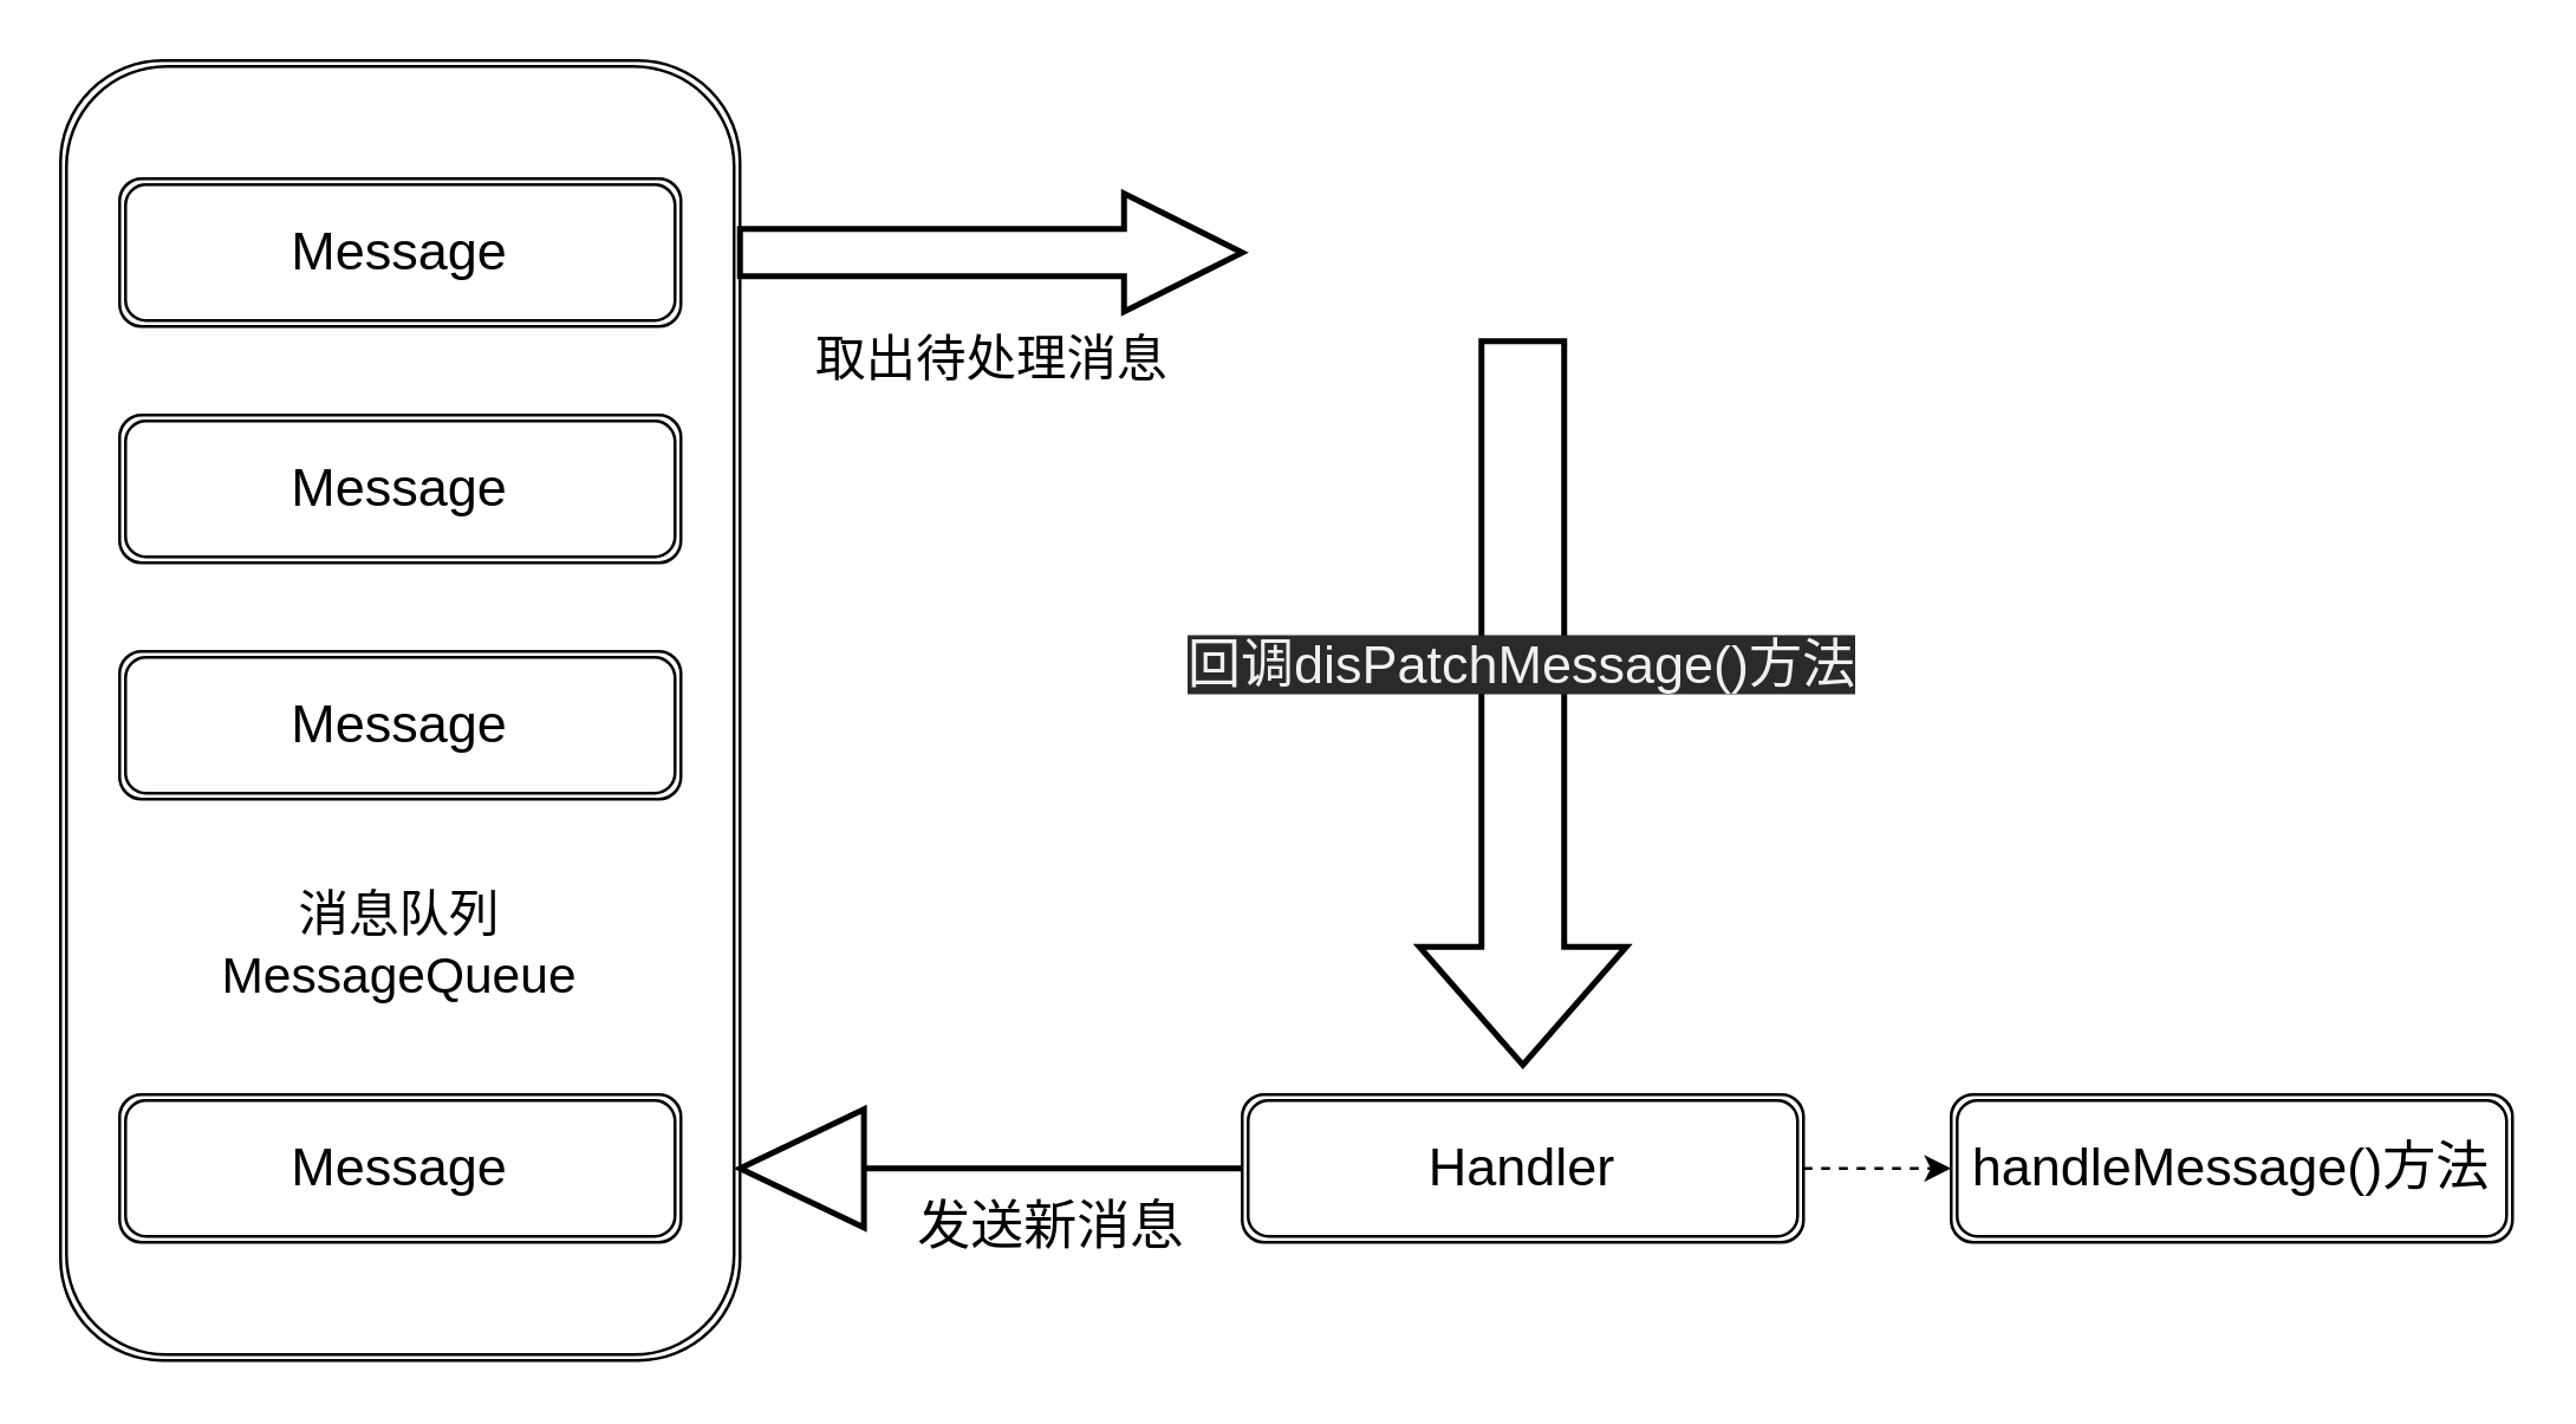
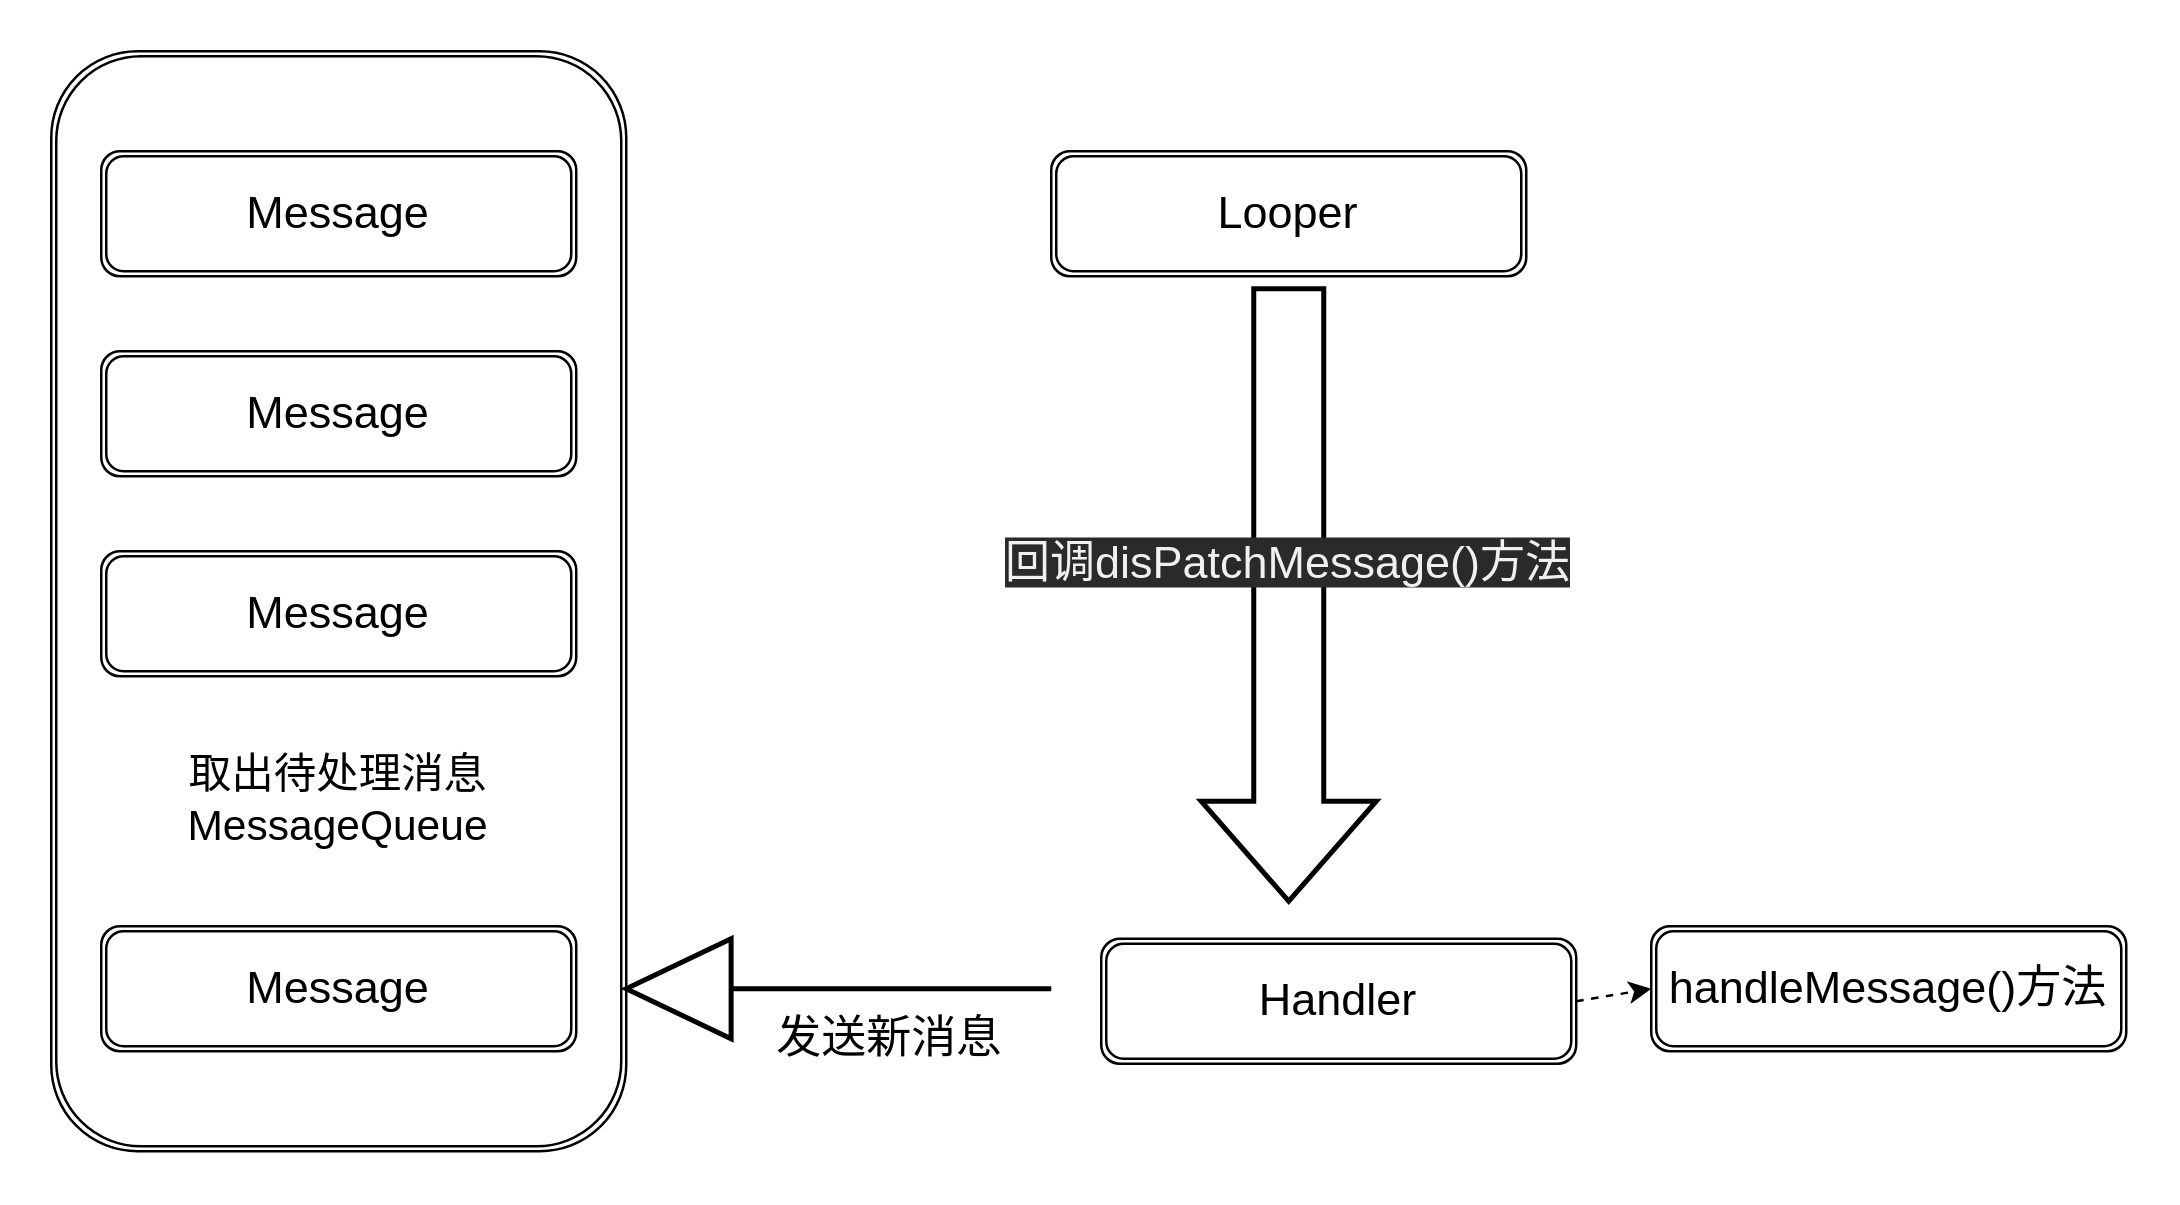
- <mxCell id="11" value="取出待处理消息" style="verticalLabelPosition=bottom;verticalAlign=top;html=1;strokeWidth=2;shape=mxgraph.arrows2.arrow;dy=0.6;dx=40;notch=0;fontSize=17;" vertex="1" parent="1"><mxGeometry x="250" y="65" width="170" height="40" as="geometry" /></mxCell>
+ <mxCell id="8" value="&lt;font style=&quot;font-size: 18px&quot;&gt;Looper&lt;/font&gt;" style="shape=ext;double=1;rounded=1;whiteSpace=wrap;html=1;" vertex="1" parent="1"><mxGeometry x="420" y="60" width="190" height="50" as="geometry" /></mxCell>
- <mxCell id="7" value="&lt;font style=&quot;font-size: 17px&quot;&gt;消息队列&lt;br&gt;MessageQueue&lt;br&gt;&lt;/font&gt;" style="text;html=1;strokeColor=none;fillColor=none;align=center;verticalAlign=middle;whiteSpace=wrap;rounded=0;" vertex="1" parent="1"><mxGeometry x="60" y="280" width="150" height="80" as="geometry" /></mxCell>
+ <mxCell id="7" value="&lt;font style=&quot;font-size: 17px&quot;&gt;取出待处理消息&lt;br&gt;MessageQueue&lt;br&gt;&lt;/font&gt;" style="text;html=1;strokeColor=none;fillColor=none;align=center;verticalAlign=middle;whiteSpace=wrap;rounded=0;" vertex="1" parent="1"><mxGeometry x="60" y="280" width="150" height="80" as="geometry" /></mxCell>
- <mxCell id="10" value="&lt;font style=&quot;font-size: 18px&quot;&gt;Handler&lt;/font&gt;" style="shape=ext;double=1;rounded=1;whiteSpace=wrap;html=1;" vertex="1" parent="1"><mxGeometry x="420" y="370" width="190" height="50" as="geometry" /></mxCell>
+ <mxCell id="10" value="&lt;font style=&quot;font-size: 18px&quot;&gt;Handler&lt;/font&gt;" style="shape=ext;double=1;rounded=1;whiteSpace=wrap;html=1;" vertex="1" parent="1"><mxGeometry x="440" y="375" width="190" height="50" as="geometry" /></mxCell>
